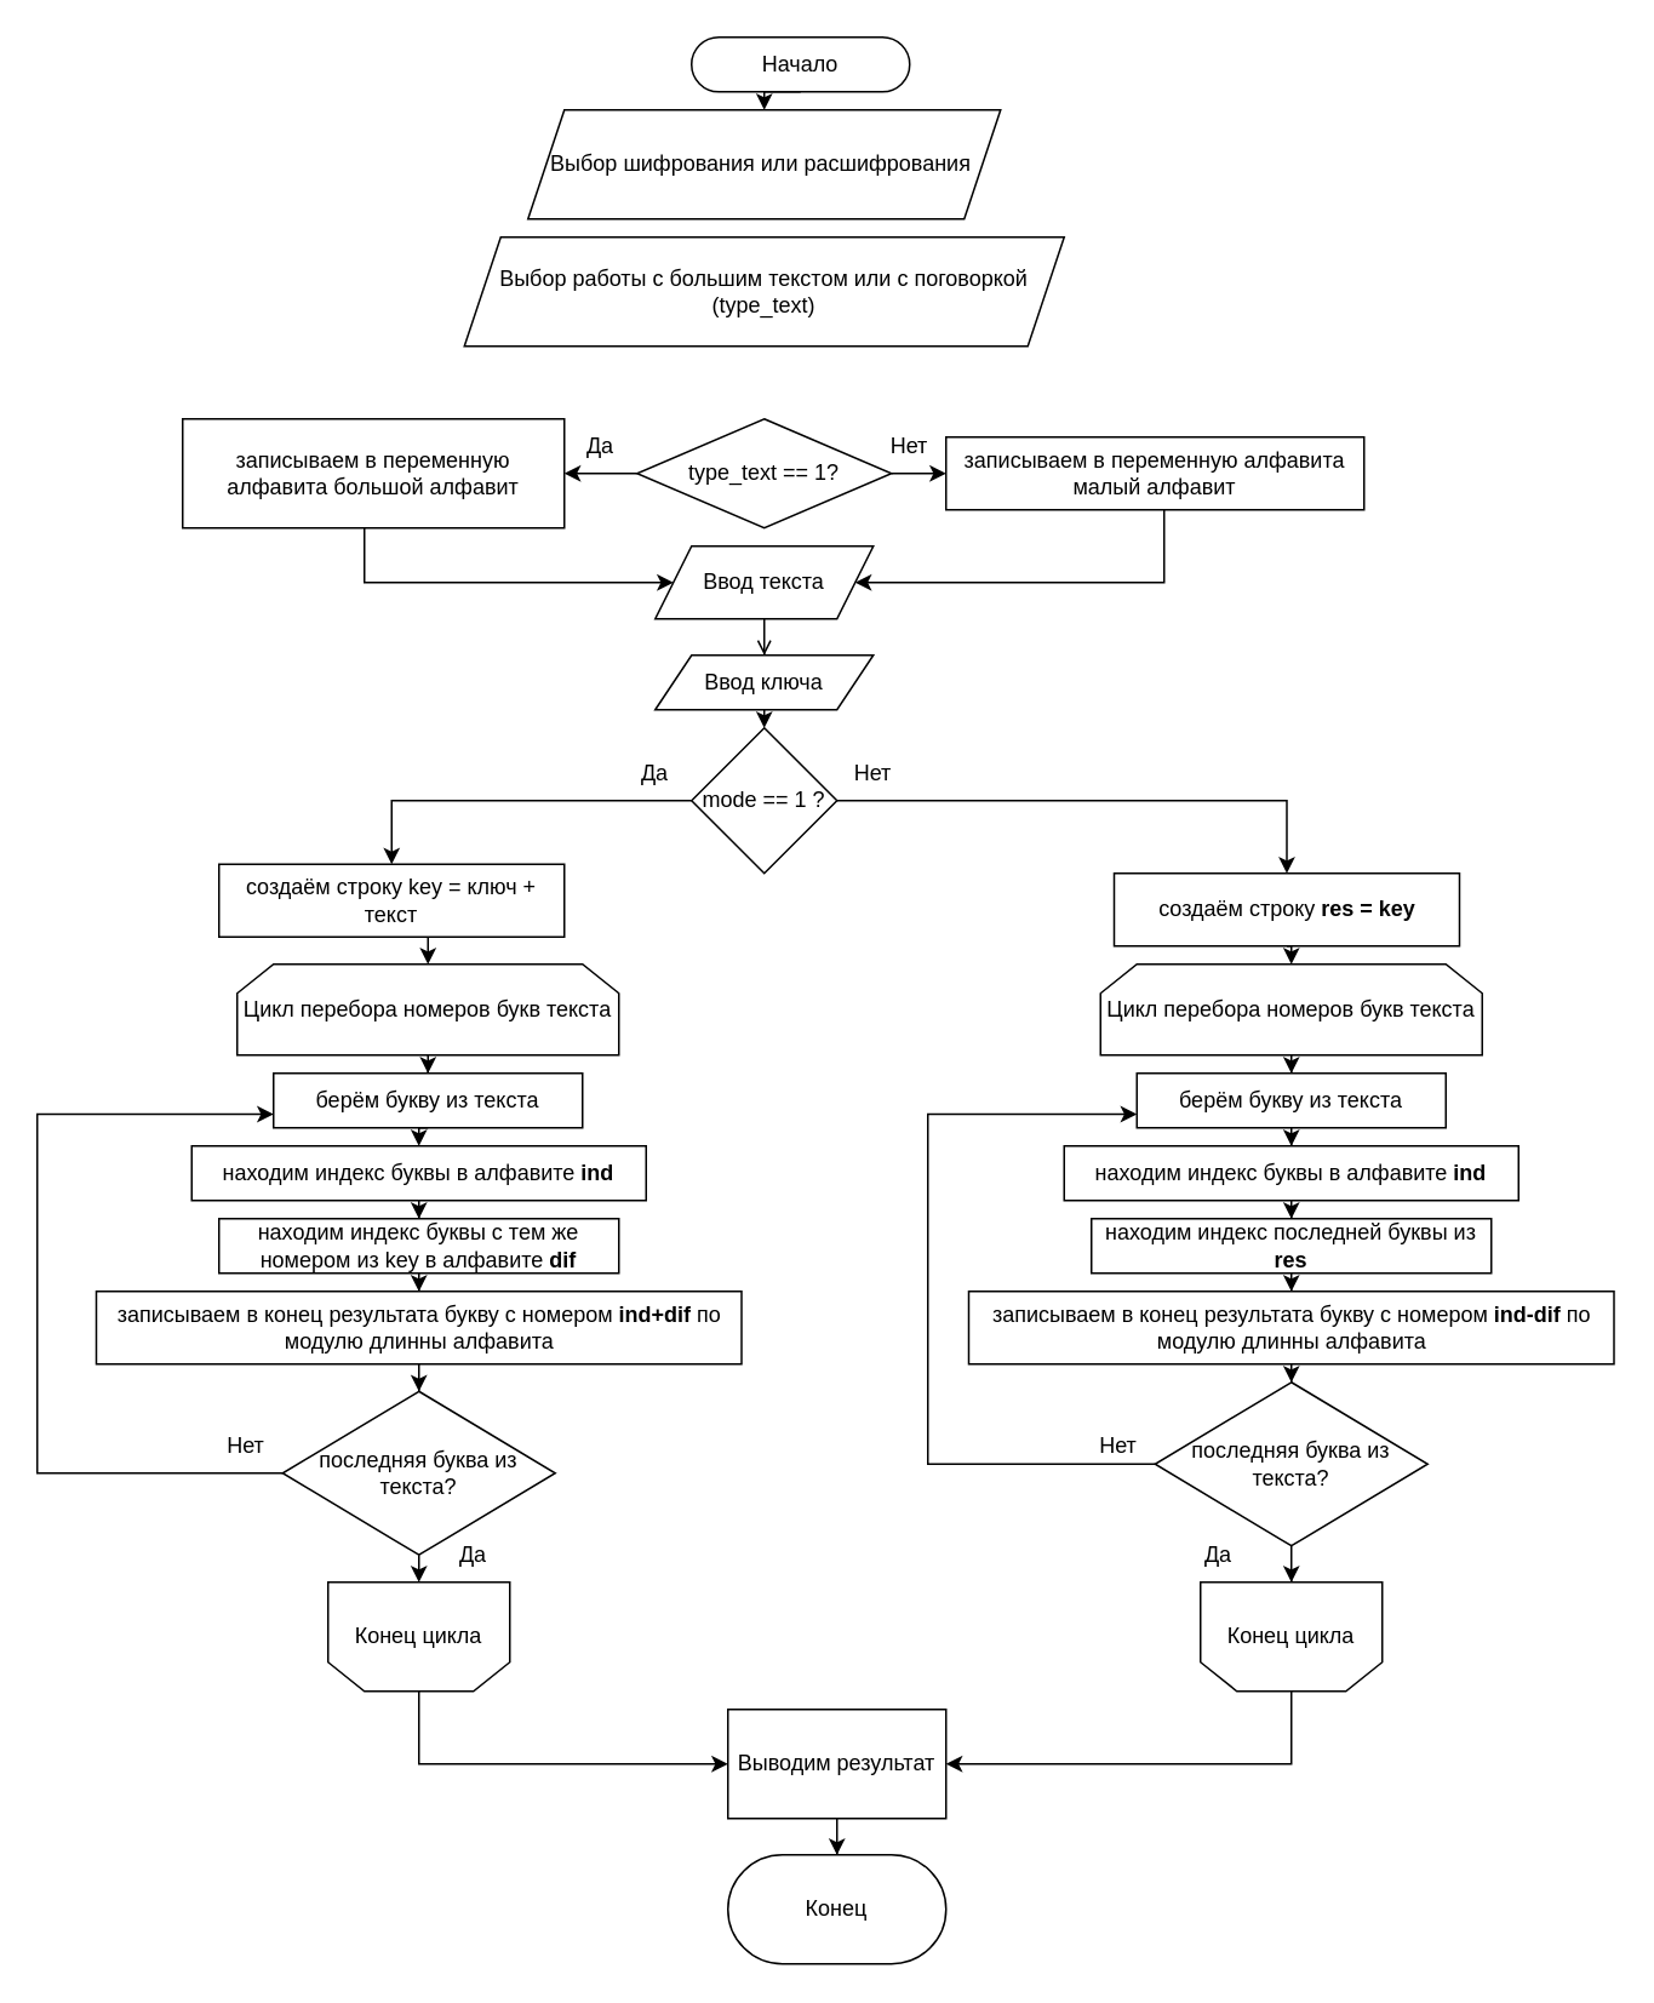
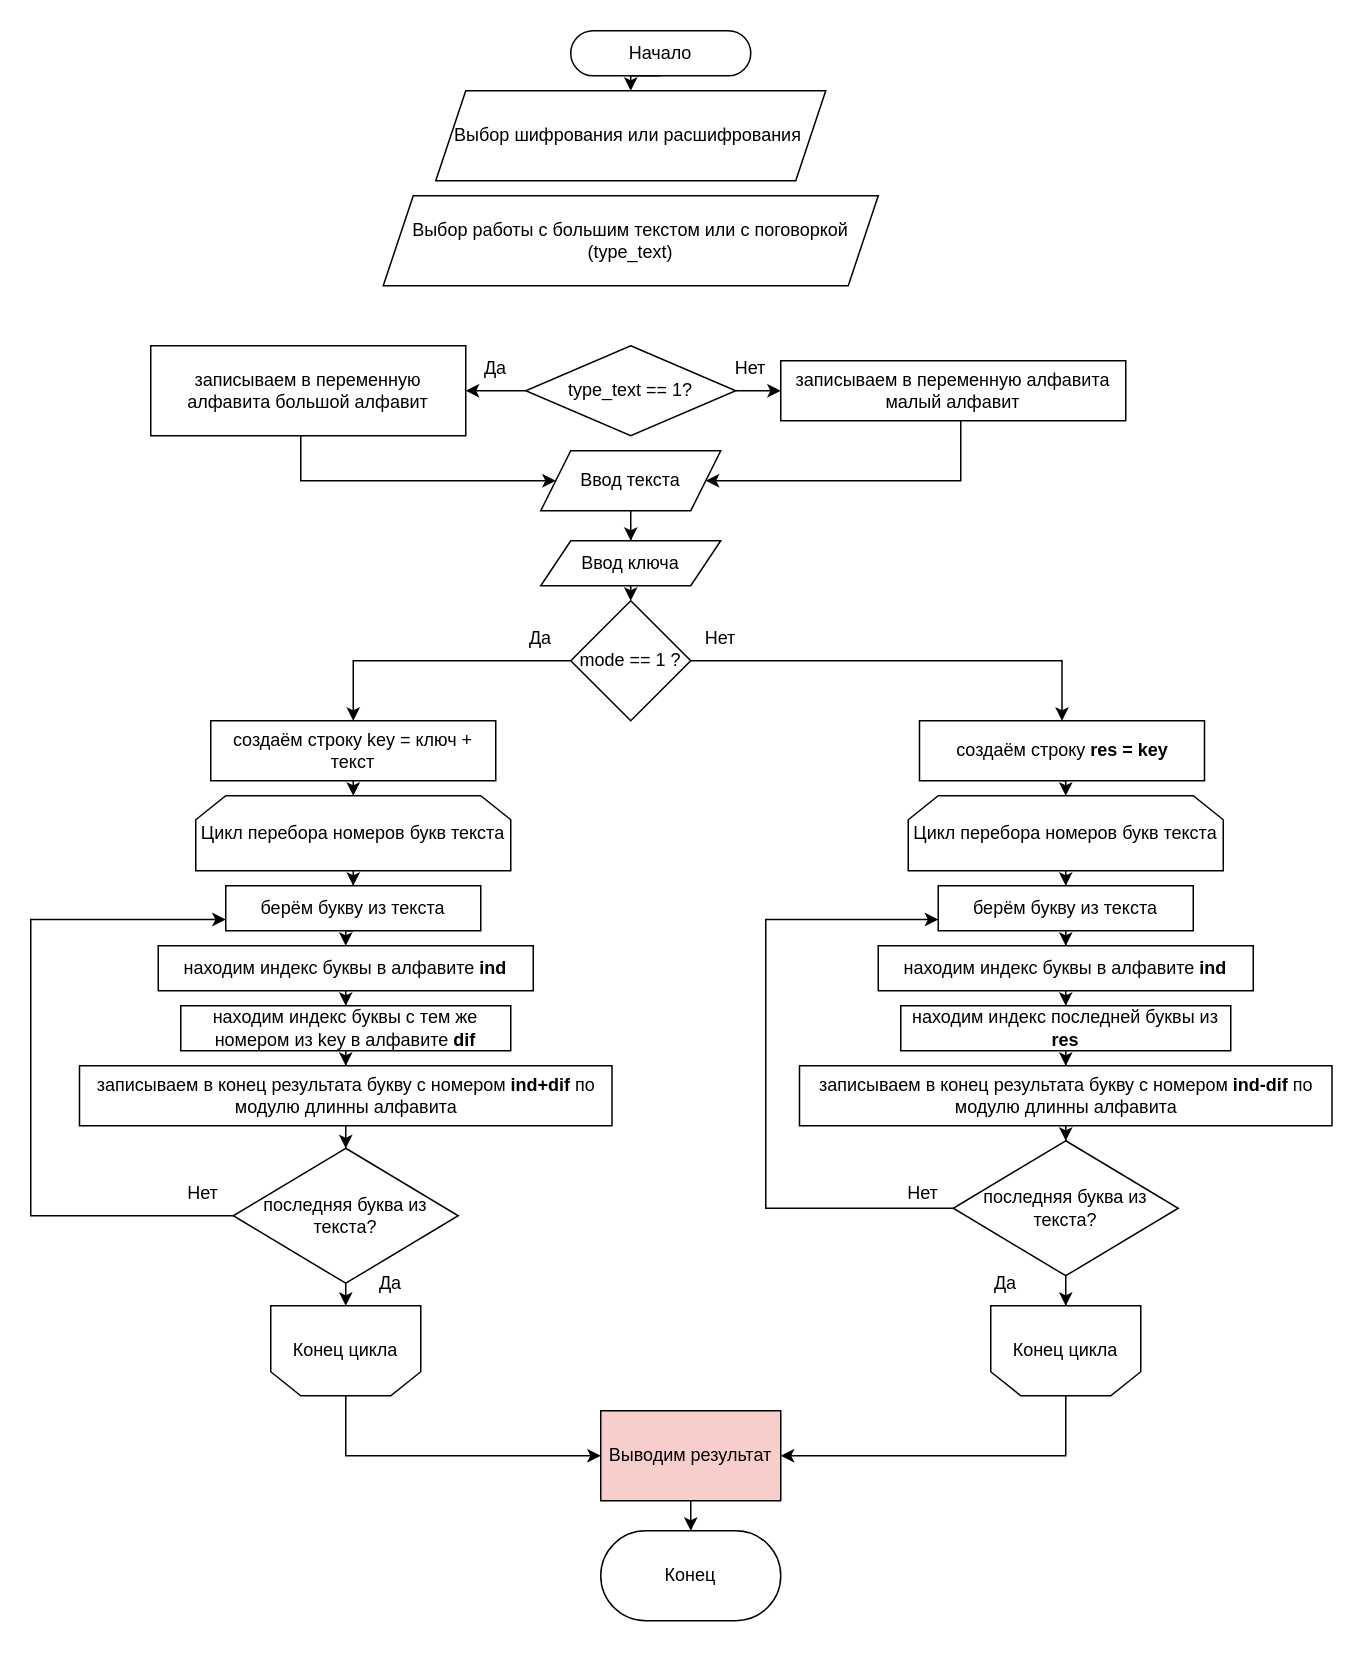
- <mxCell id="6" value="" style="edgeStyle=orthogonalEdgeStyle;rounded=0;orthogonalLoop=1;jettySize=auto;html=1;endArrow=open;" edge="1" parent="1" source="7" target="9"><mxGeometry relative="1" as="geometry" /></mxCell>
+ <mxCell id="6" value="" style="edgeStyle=orthogonalEdgeStyle;rounded=0;orthogonalLoop=1;jettySize=auto;html=1;" edge="1" parent="1" source="7" target="9"><mxGeometry relative="1" as="geometry" /></mxCell>
- <mxCell id="25" value="создаём строку key = ключ + текст" style="rounded=0;whiteSpace=wrap;html=1;" vertex="1" parent="1"><mxGeometry x="120" y="475" width="190" height="40" as="geometry" /></mxCell>
+ <mxCell id="25" value="создаём строку key = ключ + текст" style="rounded=0;whiteSpace=wrap;html=1;" vertex="1" parent="1"><mxGeometry x="140" y="480" width="190" height="40" as="geometry" /></mxCell>
- <mxCell id="61" value="Выводим результат" style="rounded=0;whiteSpace=wrap;html=1;" vertex="1" parent="1"><mxGeometry x="400" y="940" width="120" height="60" as="geometry" /></mxCell>
+ <mxCell id="61" value="Выводим результат" style="rounded=0;whiteSpace=wrap;html=1;fillColor=#f8cecc;" vertex="1" parent="1"><mxGeometry x="400" y="940" width="120" height="60" as="geometry" /></mxCell>
